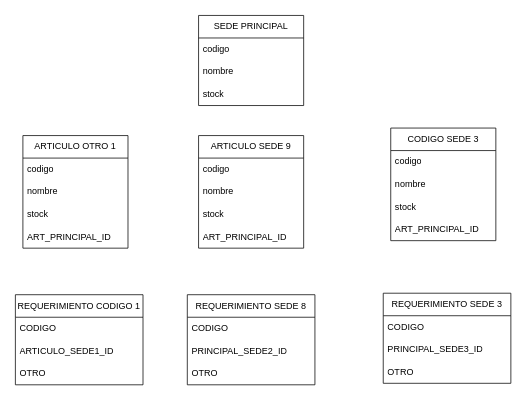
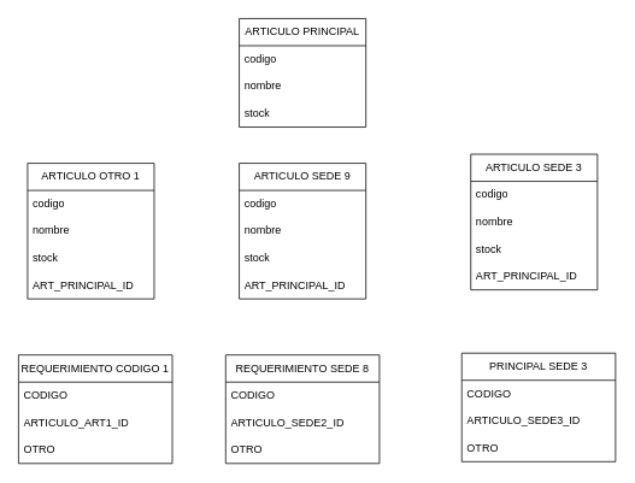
- <mxCell id="2" value="SEDE PRINCIPAL" style="swimlane;fontStyle=0;childLayout=stackLayout;horizontal=1;startSize=30;horizontalStack=0;resizeParent=1;resizeParentMax=0;resizeLast=0;collapsible=1;marginBottom=0;whiteSpace=wrap;html=1;" vertex="1" parent="1"><mxGeometry x="264" y="20" width="140" height="120" as="geometry" /></mxCell>
+ <mxCell id="2" value="ARTICULO PRINCIPAL" style="swimlane;fontStyle=0;childLayout=stackLayout;horizontal=1;startSize=30;horizontalStack=0;resizeParent=1;resizeParentMax=0;resizeLast=0;collapsible=1;marginBottom=0;whiteSpace=wrap;html=1;" vertex="1" parent="1"><mxGeometry x="264" y="20" width="140" height="120" as="geometry" /></mxCell>
- <mxCell id="16" value="CODIGO SEDE 3" style="swimlane;fontStyle=0;childLayout=stackLayout;horizontal=1;startSize=30;horizontalStack=0;resizeParent=1;resizeParentMax=0;resizeLast=0;collapsible=1;marginBottom=0;whiteSpace=wrap;html=1;" vertex="1" parent="1"><mxGeometry x="520" y="170" width="140" height="150" as="geometry" /></mxCell>
+ <mxCell id="16" value="ARTICULO SEDE 3" style="swimlane;fontStyle=0;childLayout=stackLayout;horizontal=1;startSize=30;horizontalStack=0;resizeParent=1;resizeParentMax=0;resizeLast=0;collapsible=1;marginBottom=0;whiteSpace=wrap;html=1;" vertex="1" parent="1"><mxGeometry x="520" y="170" width="140" height="150" as="geometry" /></mxCell>
- <mxCell id="29" value="REQUERIMIENTO SEDE 3" style="swimlane;fontStyle=0;childLayout=stackLayout;horizontal=1;startSize=30;horizontalStack=0;resizeParent=1;resizeParentMax=0;resizeLast=0;collapsible=1;marginBottom=0;whiteSpace=wrap;html=1;" vertex="1" parent="1"><mxGeometry x="510" y="390" width="170" height="120" as="geometry" /></mxCell>
+ <mxCell id="29" value="PRINCIPAL SEDE 3" style="swimlane;fontStyle=0;childLayout=stackLayout;horizontal=1;startSize=30;horizontalStack=0;resizeParent=1;resizeParentMax=0;resizeLast=0;collapsible=1;marginBottom=0;whiteSpace=wrap;html=1;" vertex="1" parent="1"><mxGeometry x="510" y="390" width="170" height="120" as="geometry" /></mxCell>
- <mxCell id="31" value="PRINCIPAL_SEDE3_ID" style="text;strokeColor=none;fillColor=none;align=left;verticalAlign=middle;spacingLeft=4;spacingRight=4;overflow=hidden;points=[[0,0.5],[1,0.5]];portConstraint=eastwest;rotatable=0;whiteSpace=wrap;html=1;" vertex="1" parent="29"><mxGeometry y="60" width="170" height="30" as="geometry" /></mxCell>
+ <mxCell id="31" value="ARTICULO_SEDE3_ID" style="text;strokeColor=none;fillColor=none;align=left;verticalAlign=middle;spacingLeft=4;spacingRight=4;overflow=hidden;points=[[0,0.5],[1,0.5]];portConstraint=eastwest;rotatable=0;whiteSpace=wrap;html=1;" vertex="1" parent="29"><mxGeometry y="60" width="170" height="30" as="geometry" /></mxCell>
- <mxCell id="23" value="ARTICULO_SEDE1_ID" style="text;strokeColor=none;fillColor=none;align=left;verticalAlign=middle;spacingLeft=4;spacingRight=4;overflow=hidden;points=[[0,0.5],[1,0.5]];portConstraint=eastwest;rotatable=0;whiteSpace=wrap;html=1;" vertex="1" parent="21"><mxGeometry y="60" width="170" height="30" as="geometry" /></mxCell>
+ <mxCell id="23" value="ARTICULO_ART1_ID" style="text;strokeColor=none;fillColor=none;align=left;verticalAlign=middle;spacingLeft=4;spacingRight=4;overflow=hidden;points=[[0,0.5],[1,0.5]];portConstraint=eastwest;rotatable=0;whiteSpace=wrap;html=1;" vertex="1" parent="21"><mxGeometry y="60" width="170" height="30" as="geometry" /></mxCell>
- <mxCell id="27" value="PRINCIPAL_SEDE2_ID" style="text;strokeColor=none;fillColor=none;align=left;verticalAlign=middle;spacingLeft=4;spacingRight=4;overflow=hidden;points=[[0,0.5],[1,0.5]];portConstraint=eastwest;rotatable=0;whiteSpace=wrap;html=1;" vertex="1" parent="25"><mxGeometry y="60" width="170" height="30" as="geometry" /></mxCell>
+ <mxCell id="27" value="ARTICULO_SEDE2_ID" style="text;strokeColor=none;fillColor=none;align=left;verticalAlign=middle;spacingLeft=4;spacingRight=4;overflow=hidden;points=[[0,0.5],[1,0.5]];portConstraint=eastwest;rotatable=0;whiteSpace=wrap;html=1;" vertex="1" parent="25"><mxGeometry y="60" width="170" height="30" as="geometry" /></mxCell>
